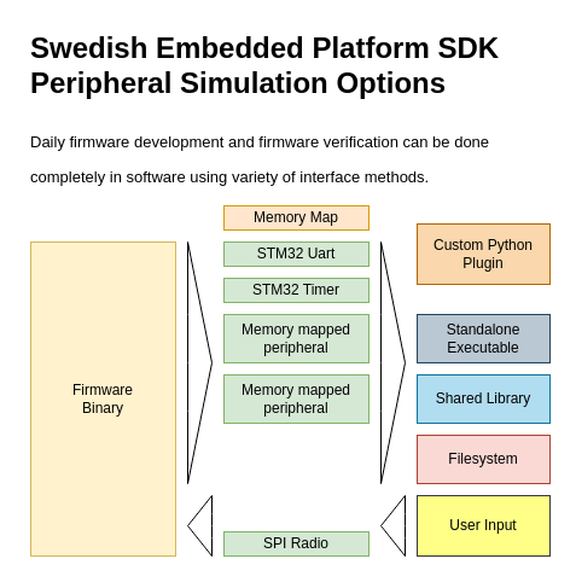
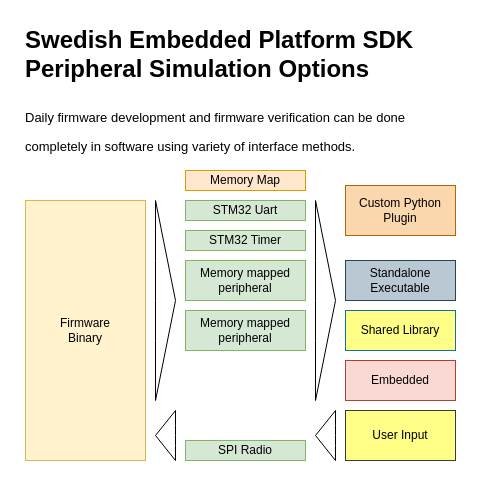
- <mxCell id="10" value="Shared Library" style="rounded=0;whiteSpace=wrap;html=1;fillColor=#b1ddf0;strokeColor=#10739e;" vertex="1" parent="1"><mxGeometry x="345" y="310" width="110" height="40" as="geometry" /></mxCell>
+ <mxCell id="10" value="Shared Library" style="rounded=0;whiteSpace=wrap;html=1;fillColor=#ffff88;strokeColor=#10739e;" vertex="1" parent="1"><mxGeometry x="345" y="310" width="110" height="40" as="geometry" /></mxCell>
- <mxCell id="11" value="Filesystem" style="rounded=0;whiteSpace=wrap;html=1;fillColor=#fad9d5;strokeColor=#ae4132;" vertex="1" parent="1"><mxGeometry x="345" y="360" width="110" height="40" as="geometry" /></mxCell>
+ <mxCell id="11" value="Embedded" style="rounded=0;whiteSpace=wrap;html=1;fillColor=#fad9d5;strokeColor=#ae4132;" vertex="1" parent="1"><mxGeometry x="345" y="360" width="110" height="40" as="geometry" /></mxCell>
